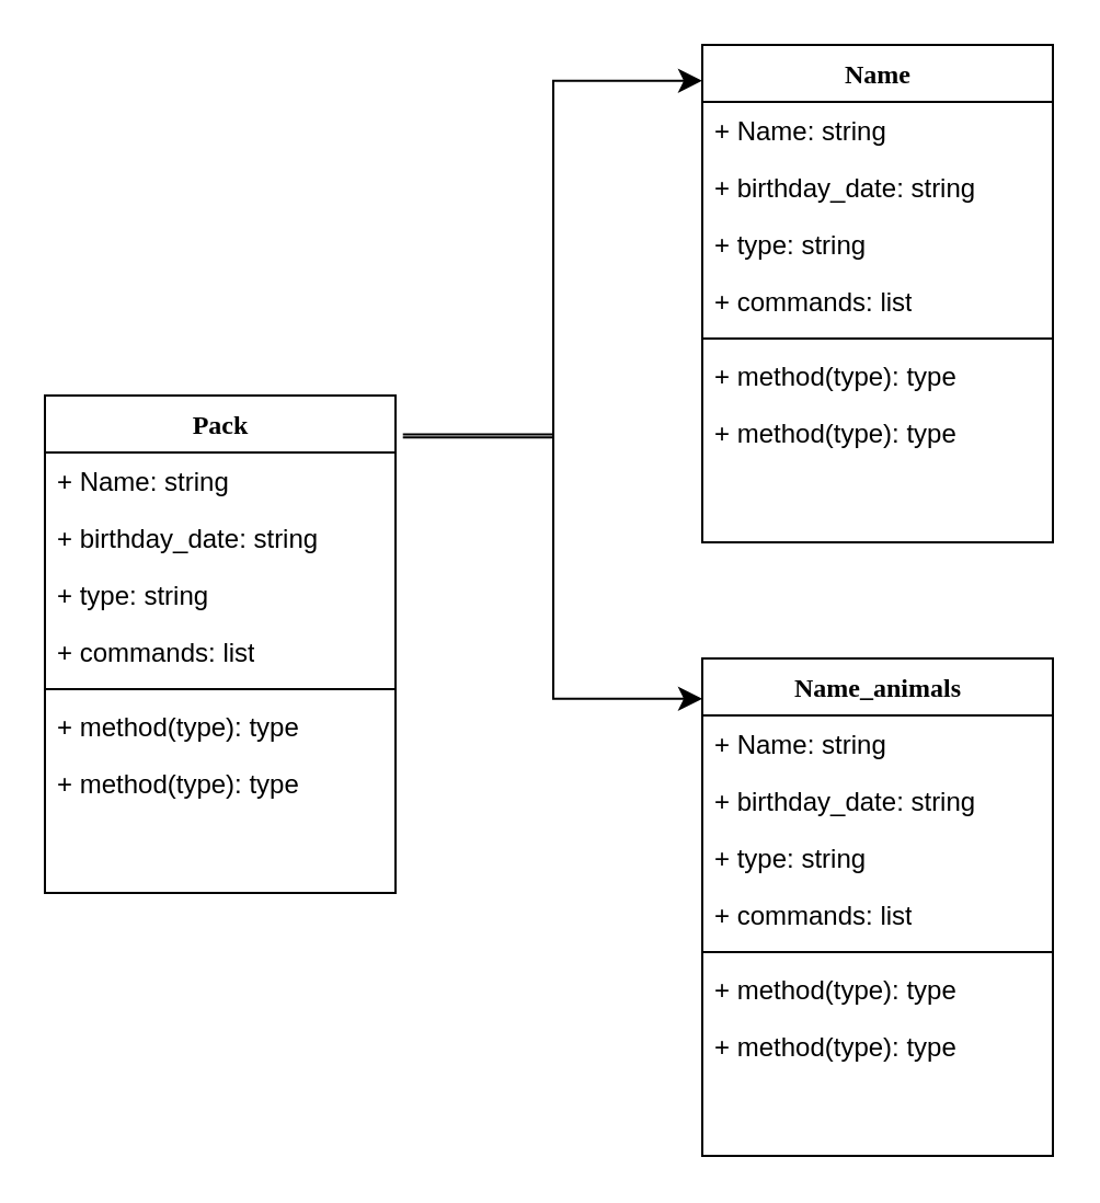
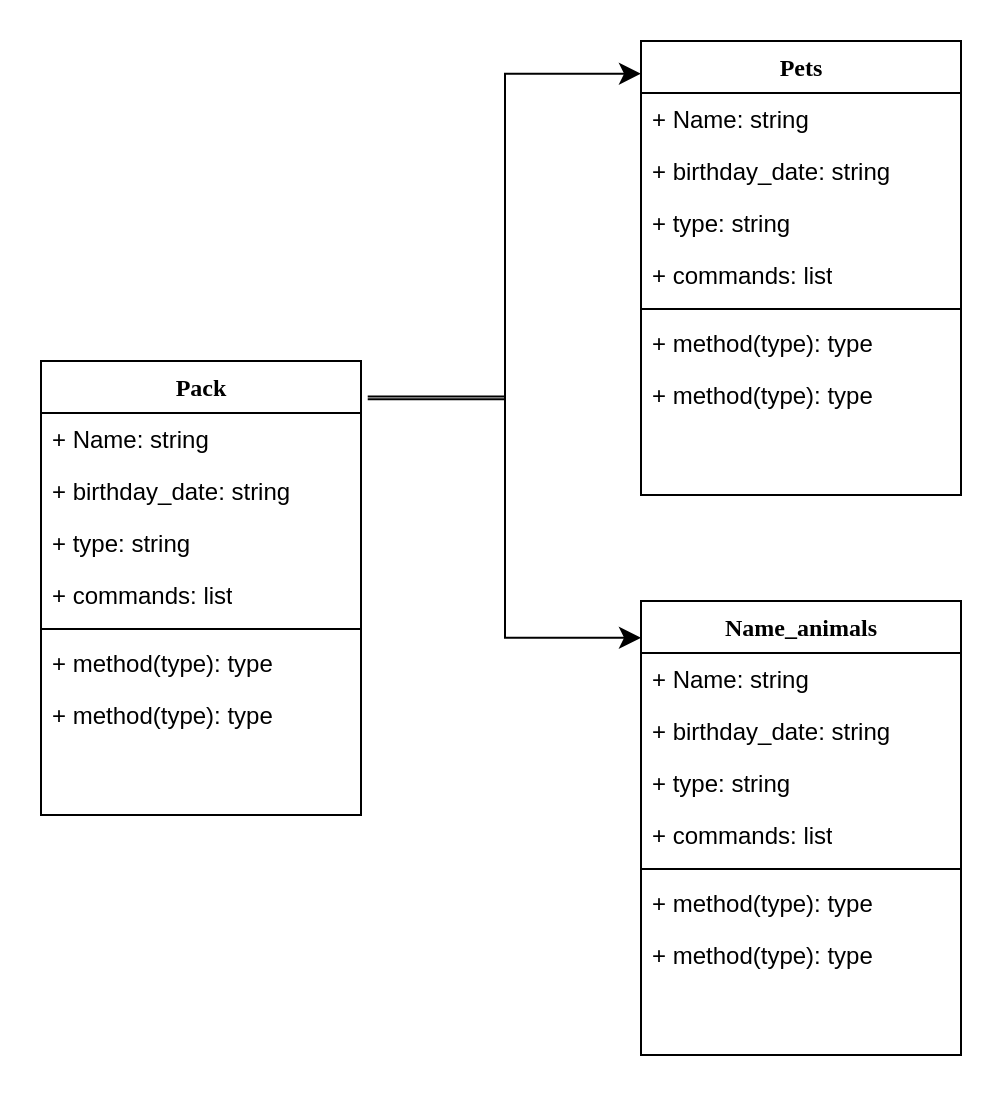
- <mxCell id="12" value="Name" style="swimlane;html=1;fontStyle=1;align=center;verticalAlign=top;childLayout=stackLayout;horizontal=1;startSize=26;horizontalStack=0;resizeParent=1;resizeLast=0;collapsible=1;marginBottom=0;swimlaneFillColor=#ffffff;rounded=0;shadow=0;comic=0;labelBackgroundColor=none;strokeWidth=1;fillColor=none;fontFamily=Verdana;fontSize=12" vertex="1" parent="1"><mxGeometry x="320" y="20" width="160" height="227" as="geometry" /></mxCell>
+ <mxCell id="12" value="Pets" style="swimlane;html=1;fontStyle=1;align=center;verticalAlign=top;childLayout=stackLayout;horizontal=1;startSize=26;horizontalStack=0;resizeParent=1;resizeLast=0;collapsible=1;marginBottom=0;swimlaneFillColor=#ffffff;rounded=0;shadow=0;comic=0;labelBackgroundColor=none;strokeWidth=1;fillColor=none;fontFamily=Verdana;fontSize=12" vertex="1" parent="1"><mxGeometry x="320" y="20" width="160" height="227" as="geometry" /></mxCell>
